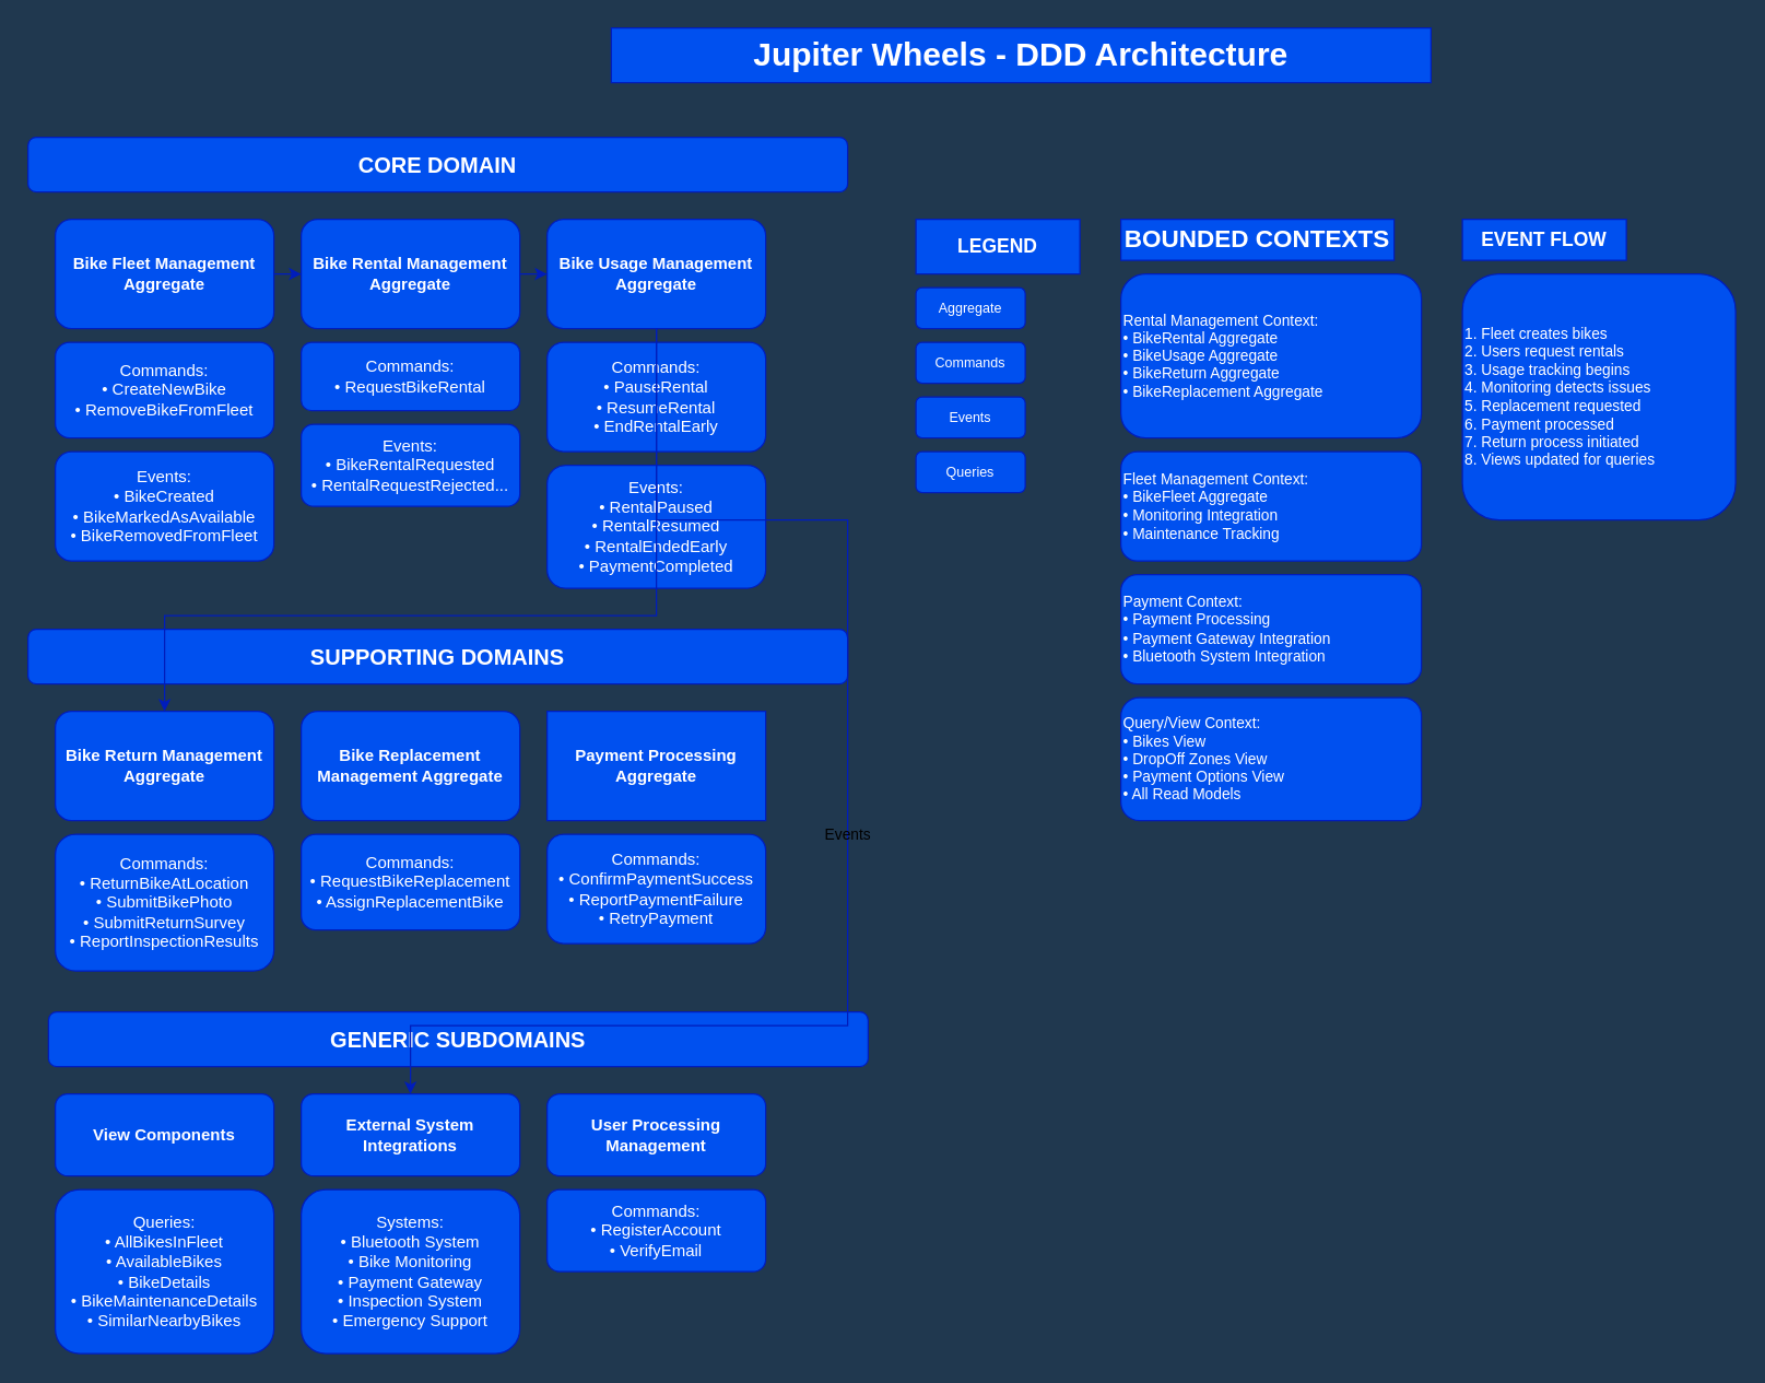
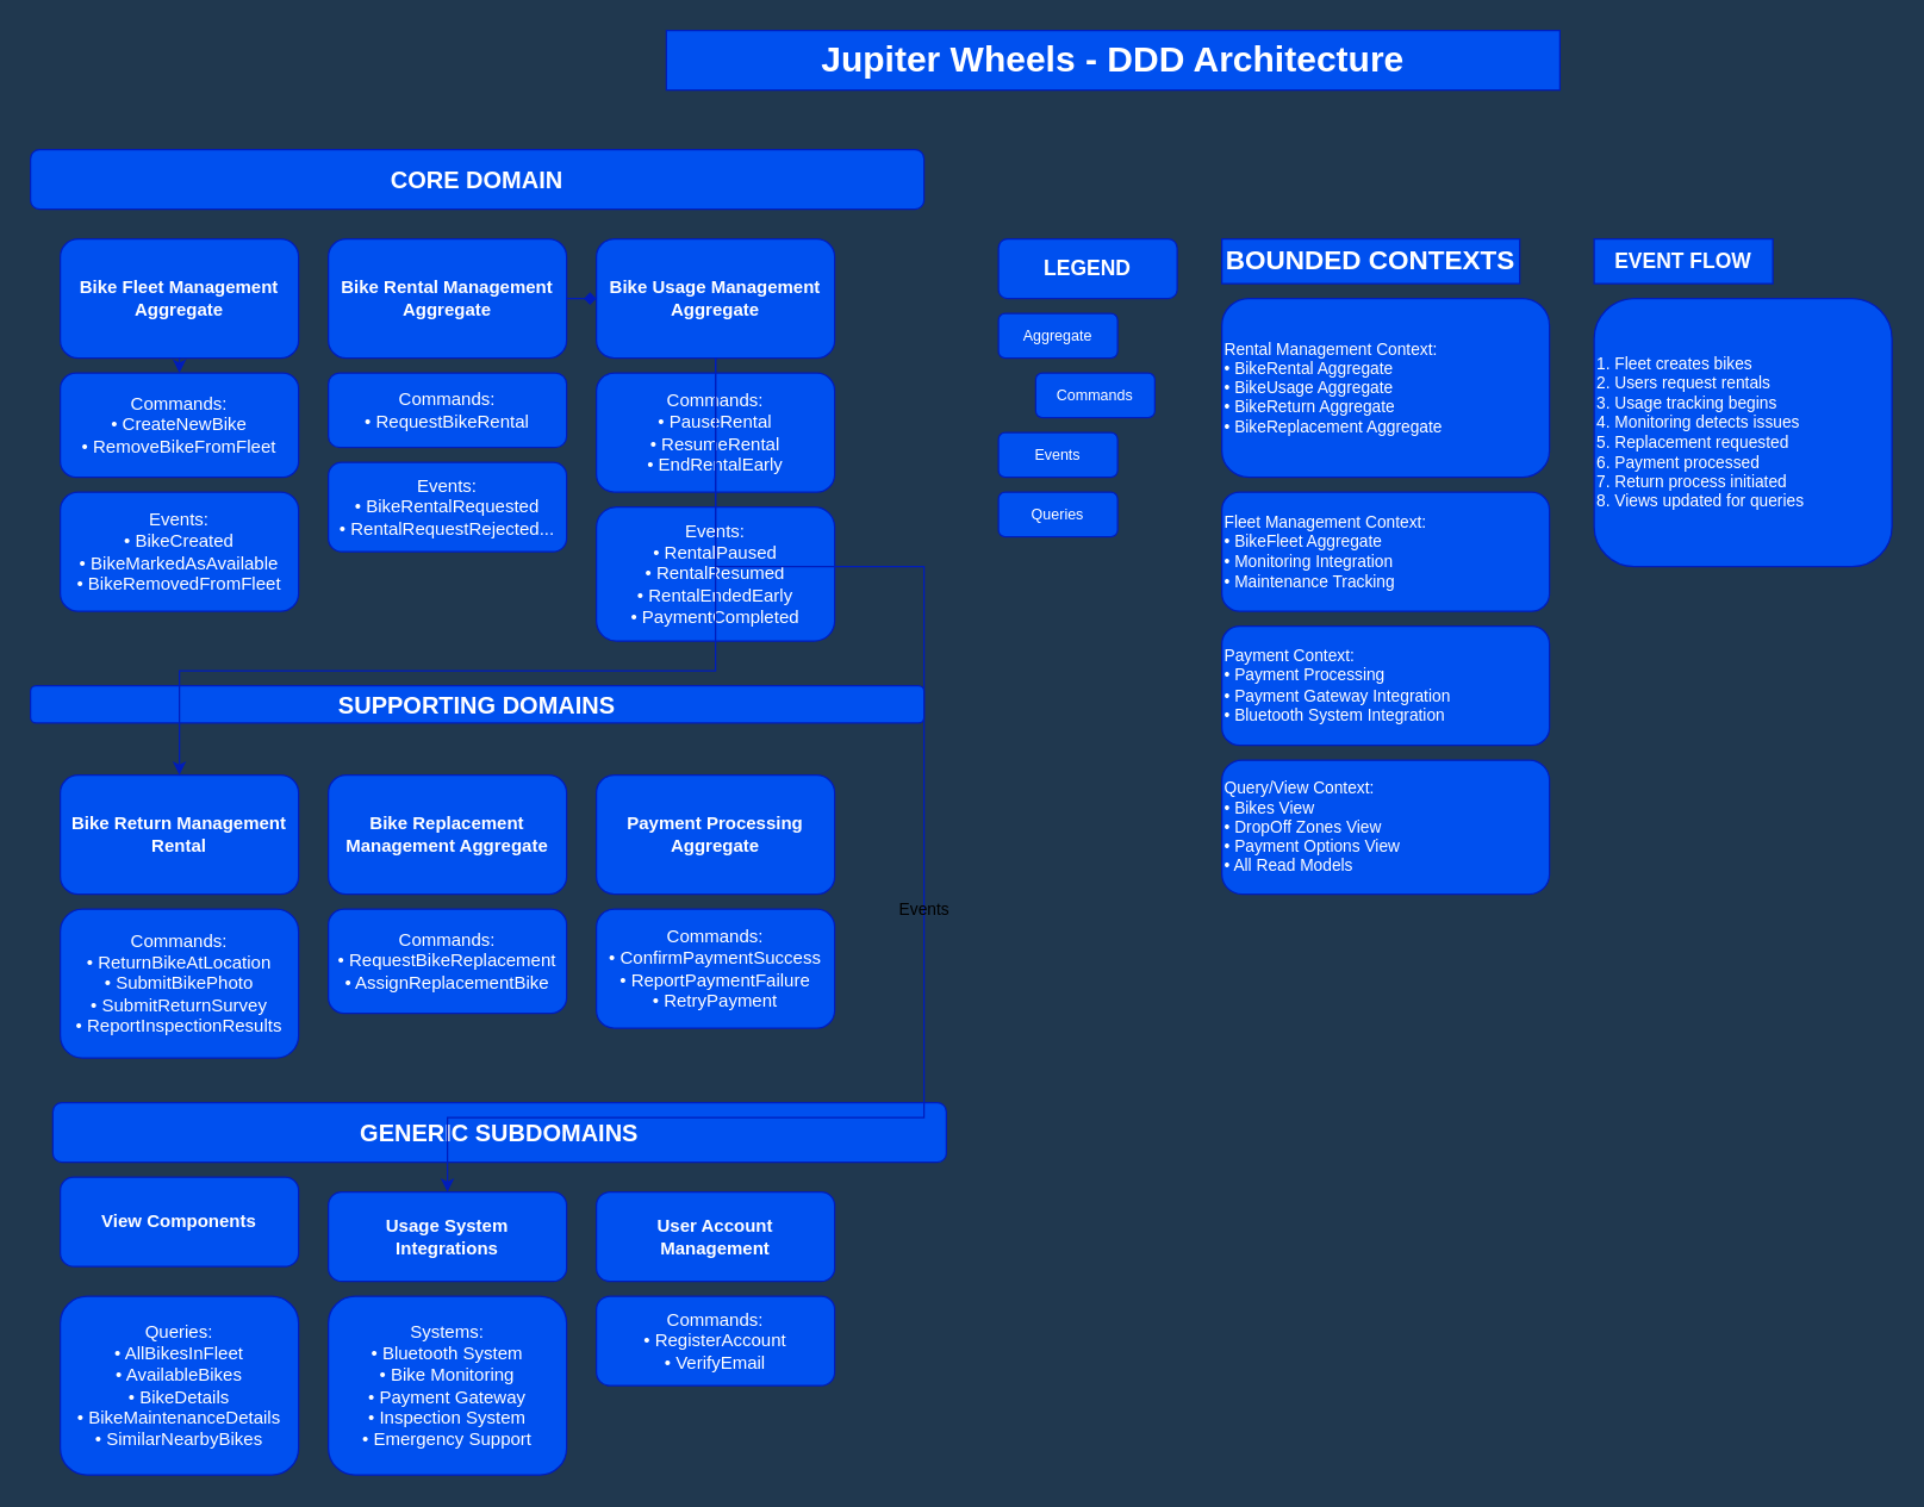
- <mxCell id="31" value="LEGEND" style="whiteSpace=wrap;html=1;fontSize=14;fontStyle=1;labelBackgroundColor=none;fillColor=#0050ef;fontColor=#ffffff;strokeColor=#001DBC;rounded=0;" parent="1" vertex="1"><mxGeometry x="670" y="160" width="120" height="40" as="geometry" /></mxCell>
+ <mxCell id="31" value="LEGEND" style="rounded=1;whiteSpace=wrap;html=1;fontSize=14;fontStyle=1;labelBackgroundColor=none;fillColor=#0050ef;fontColor=#ffffff;strokeColor=#001DBC;" parent="1" vertex="1"><mxGeometry x="670" y="160" width="120" height="40" as="geometry" /></mxCell>
- <mxCell id="27" value="" style="endArrow=classic;html=1;rounded=0;labelBackgroundColor=none;fontColor=default;fillColor=#0050ef;strokeColor=#001DBC;" parent="1" source="4" target="7" edge="1"><mxGeometry width="50" height="50" relative="1" as="geometry"><mxPoint x="210" y="200" as="sourcePoint" /><mxPoint x="260" y="150" as="targetPoint" /></mxGeometry></mxCell>
+ <mxCell id="27" value="" style="endArrow=classic;html=1;rounded=0;labelBackgroundColor=none;fontColor=default;fillColor=#0050ef;strokeColor=#001DBC;" parent="1" source="4" target="5" edge="1"><mxGeometry width="50" height="50" relative="1" as="geometry"><mxPoint x="210" y="200" as="sourcePoint" /><mxPoint x="260" y="150" as="targetPoint" /></mxGeometry></mxCell>
- <mxCell id="28" value="" style="endArrow=classic;html=1;rounded=0;labelBackgroundColor=none;fontColor=default;fillColor=#0050ef;strokeColor=#001DBC;" parent="1" source="7" target="10" edge="1"><mxGeometry width="50" height="50" relative="1" as="geometry"><mxPoint x="390" y="200" as="sourcePoint" /><mxPoint x="440" y="150" as="targetPoint" /></mxGeometry></mxCell>
+ <mxCell id="28" value="" style="endArrow=diamond;html=1;rounded=0;labelBackgroundColor=none;fontColor=default;fillColor=#0050ef;strokeColor=#001DBC;" parent="1" source="7" target="10" edge="1"><mxGeometry width="50" height="50" relative="1" as="geometry"><mxPoint x="390" y="200" as="sourcePoint" /><mxPoint x="440" y="150" as="targetPoint" /></mxGeometry></mxCell>
- <mxCell id="33" value="Commands" style="rounded=1;whiteSpace=wrap;html=1;fontSize=10;labelBackgroundColor=none;fillColor=#0050ef;fontColor=#ffffff;strokeColor=#001DBC;" parent="1" vertex="1"><mxGeometry x="670" y="250" width="80" height="30" as="geometry" /></mxCell>
+ <mxCell id="33" value="Commands" style="rounded=1;whiteSpace=wrap;html=1;fontSize=10;labelBackgroundColor=none;fillColor=#0050ef;fontColor=#ffffff;strokeColor=#001DBC;" parent="1" vertex="1"><mxGeometry x="695" y="250" width="80" height="30" as="geometry" /></mxCell>
- <mxCell id="13" value="SUPPORTING DOMAINS" style="rounded=1;whiteSpace=wrap;html=1;fontSize=16;fontStyle=1;labelBackgroundColor=none;fillColor=#0050ef;fontColor=#ffffff;strokeColor=#001DBC;" parent="1" vertex="1"><mxGeometry x="20" y="460" width="600" height="40" as="geometry" /></mxCell>
+ <mxCell id="13" value="SUPPORTING DOMAINS" style="rounded=1;whiteSpace=wrap;html=1;fontSize=16;fontStyle=1;labelBackgroundColor=none;fillColor=#0050ef;fontColor=#ffffff;strokeColor=#001DBC;" parent="1" vertex="1"><mxGeometry x="20" y="460" width="600" height="25" as="geometry" /></mxCell>
- <mxCell id="14" value="Bike Return Management&#10;Aggregate" style="rounded=1;whiteSpace=wrap;html=1;fontSize=12;fontStyle=1;labelBackgroundColor=none;fillColor=#0050ef;fontColor=#ffffff;strokeColor=#001DBC;" parent="1" vertex="1"><mxGeometry x="40" y="520" width="160" height="80" as="geometry" /></mxCell>
+ <mxCell id="14" value="Bike Return Management&#10;Rental" style="rounded=1;whiteSpace=wrap;html=1;fontSize=12;fontStyle=1;labelBackgroundColor=none;fillColor=#0050ef;fontColor=#ffffff;strokeColor=#001DBC;" parent="1" vertex="1"><mxGeometry x="40" y="520" width="160" height="80" as="geometry" /></mxCell>
- <mxCell id="18" value="Payment Processing&#10;Aggregate" style="whiteSpace=wrap;html=1;fontSize=12;fontStyle=1;labelBackgroundColor=none;fillColor=#0050ef;fontColor=#ffffff;strokeColor=#001DBC;rounded=0;" parent="1" vertex="1"><mxGeometry x="400" y="520" width="160" height="80" as="geometry" /></mxCell>
+ <mxCell id="18" value="Payment Processing&#10;Aggregate" style="rounded=1;whiteSpace=wrap;html=1;fontSize=12;fontStyle=1;labelBackgroundColor=none;fillColor=#0050ef;fontColor=#ffffff;strokeColor=#001DBC;" parent="1" vertex="1"><mxGeometry x="400" y="520" width="160" height="80" as="geometry" /></mxCell>
- <mxCell id="21" value="View Components" style="rounded=1;whiteSpace=wrap;html=1;fontSize=12;fontStyle=1;labelBackgroundColor=none;fillColor=#0050ef;fontColor=#ffffff;strokeColor=#001DBC;" parent="1" vertex="1"><mxGeometry x="40" y="800" width="160" height="60" as="geometry" /></mxCell>
+ <mxCell id="21" value="View Components" style="rounded=1;whiteSpace=wrap;html=1;fontSize=12;fontStyle=1;labelBackgroundColor=none;fillColor=#0050ef;fontColor=#ffffff;strokeColor=#001DBC;" parent="1" vertex="1"><mxGeometry x="40" y="790" width="160" height="60" as="geometry" /></mxCell>
- <mxCell id="23" value="External System&#10;Integrations" style="rounded=1;whiteSpace=wrap;html=1;fontSize=12;fontStyle=1;labelBackgroundColor=none;fillColor=#0050ef;fontColor=#ffffff;strokeColor=#001DBC;" parent="1" vertex="1"><mxGeometry x="220" y="800" width="160" height="60" as="geometry" /></mxCell>
+ <mxCell id="23" value="Usage System&#10;Integrations" style="rounded=1;whiteSpace=wrap;html=1;fontSize=12;fontStyle=1;labelBackgroundColor=none;fillColor=#0050ef;fontColor=#ffffff;strokeColor=#001DBC;" parent="1" vertex="1"><mxGeometry x="220" y="800" width="160" height="60" as="geometry" /></mxCell>
- <mxCell id="25" value="User Processing&#10;Management" style="rounded=1;whiteSpace=wrap;html=1;fontSize=12;fontStyle=1;labelBackgroundColor=none;fillColor=#0050ef;fontColor=#ffffff;strokeColor=#001DBC;" parent="1" vertex="1"><mxGeometry x="400" y="800" width="160" height="60" as="geometry" /></mxCell>
+ <mxCell id="25" value="User Account&#10;Management" style="rounded=1;whiteSpace=wrap;html=1;fontSize=12;fontStyle=1;labelBackgroundColor=none;fillColor=#0050ef;fontColor=#ffffff;strokeColor=#001DBC;" parent="1" vertex="1"><mxGeometry x="400" y="800" width="160" height="60" as="geometry" /></mxCell>
